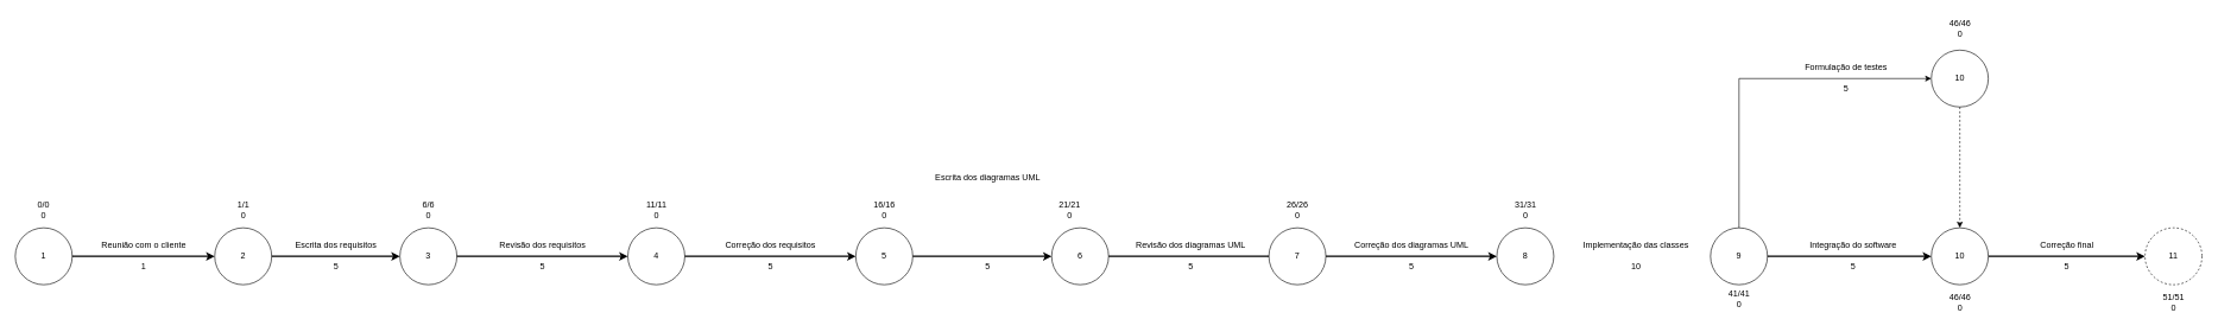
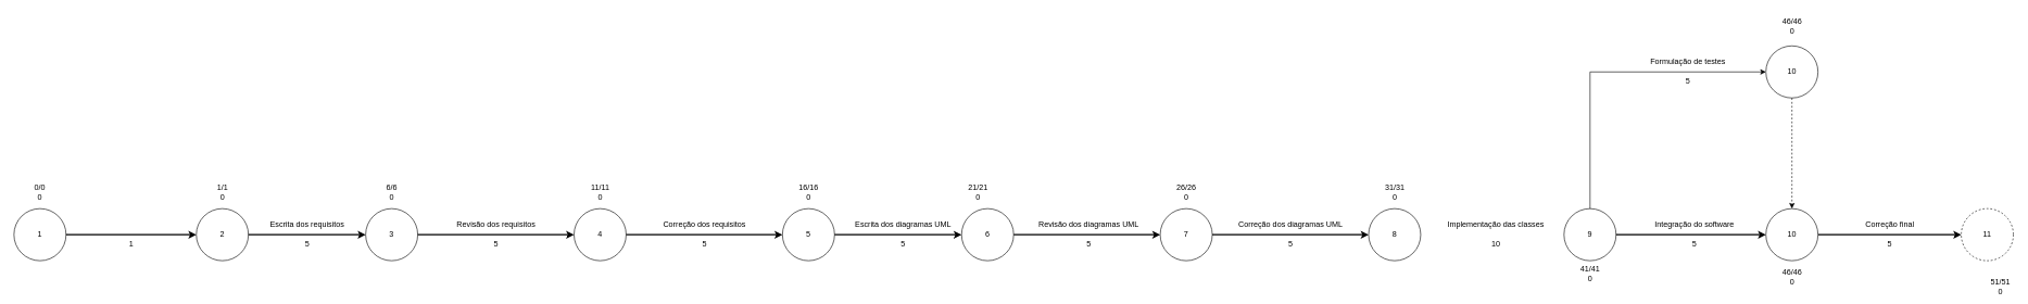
- <mxCell id="21" value="Escrita dos diagramas UML" style="text;html=1;align=center;verticalAlign=middle;resizable=0;points=[];autosize=1;strokeColor=none;fillColor=none;" vertex="1" parent="1"><mxGeometry x="1300" y="235" width="170" height="30" as="geometry" /></mxCell>
+ <mxCell id="21" value="Escrita dos diagramas UML" style="text;html=1;align=center;verticalAlign=middle;resizable=0;points=[];autosize=1;strokeColor=none;fillColor=none;" vertex="1" parent="1"><mxGeometry x="1300" y="330" width="170" height="30" as="geometry" /></mxCell>
- <mxCell id="5" value="Reunião com o cliente" style="text;html=1;align=center;verticalAlign=middle;resizable=0;points=[];autosize=1;strokeColor=none;fillColor=none;" vertex="1" parent="1"><mxGeometry x="130" y="330" width="140" height="30" as="geometry" /></mxCell>
- <mxCell id="24" value="" style="endArrow=none;html=1;rounded=0;entryX=0;entryY=0.5;entryDx=0;entryDy=0;strokeWidth=2;exitX=1;exitY=0.5;exitDx=0;exitDy=0;" edge="1" parent="1" source="19" target="23"><mxGeometry width="50" height="50" relative="1" as="geometry"><mxPoint x="1570" y="390" as="sourcePoint" /><mxPoint x="1590" y="310" as="targetPoint" /></mxGeometry></mxCell>
+ <mxCell id="24" value="" style="endArrow=classic;html=1;rounded=0;entryX=0;entryY=0.5;entryDx=0;entryDy=0;strokeWidth=2;exitX=1;exitY=0.5;exitDx=0;exitDy=0;" edge="1" parent="1" source="19" target="23"><mxGeometry width="50" height="50" relative="1" as="geometry"><mxPoint x="1570" y="390" as="sourcePoint" /><mxPoint x="1590" y="310" as="targetPoint" /></mxGeometry></mxCell>
- <mxCell id="58" value="51/51&lt;div&gt;0&lt;/div&gt;" style="text;html=1;align=center;verticalAlign=middle;resizable=0;points=[];autosize=1;strokeColor=none;fillColor=none;" vertex="1" parent="1"><mxGeometry x="3025" y="405" width="50" height="40" as="geometry" /></mxCell>
+ <mxCell id="58" value="51/51&lt;div&gt;0&lt;/div&gt;" style="text;html=1;align=center;verticalAlign=middle;resizable=0;points=[];autosize=1;strokeColor=none;fillColor=none;" vertex="1" parent="1"><mxGeometry x="3045" y="420" width="50" height="40" as="geometry" /></mxCell>
